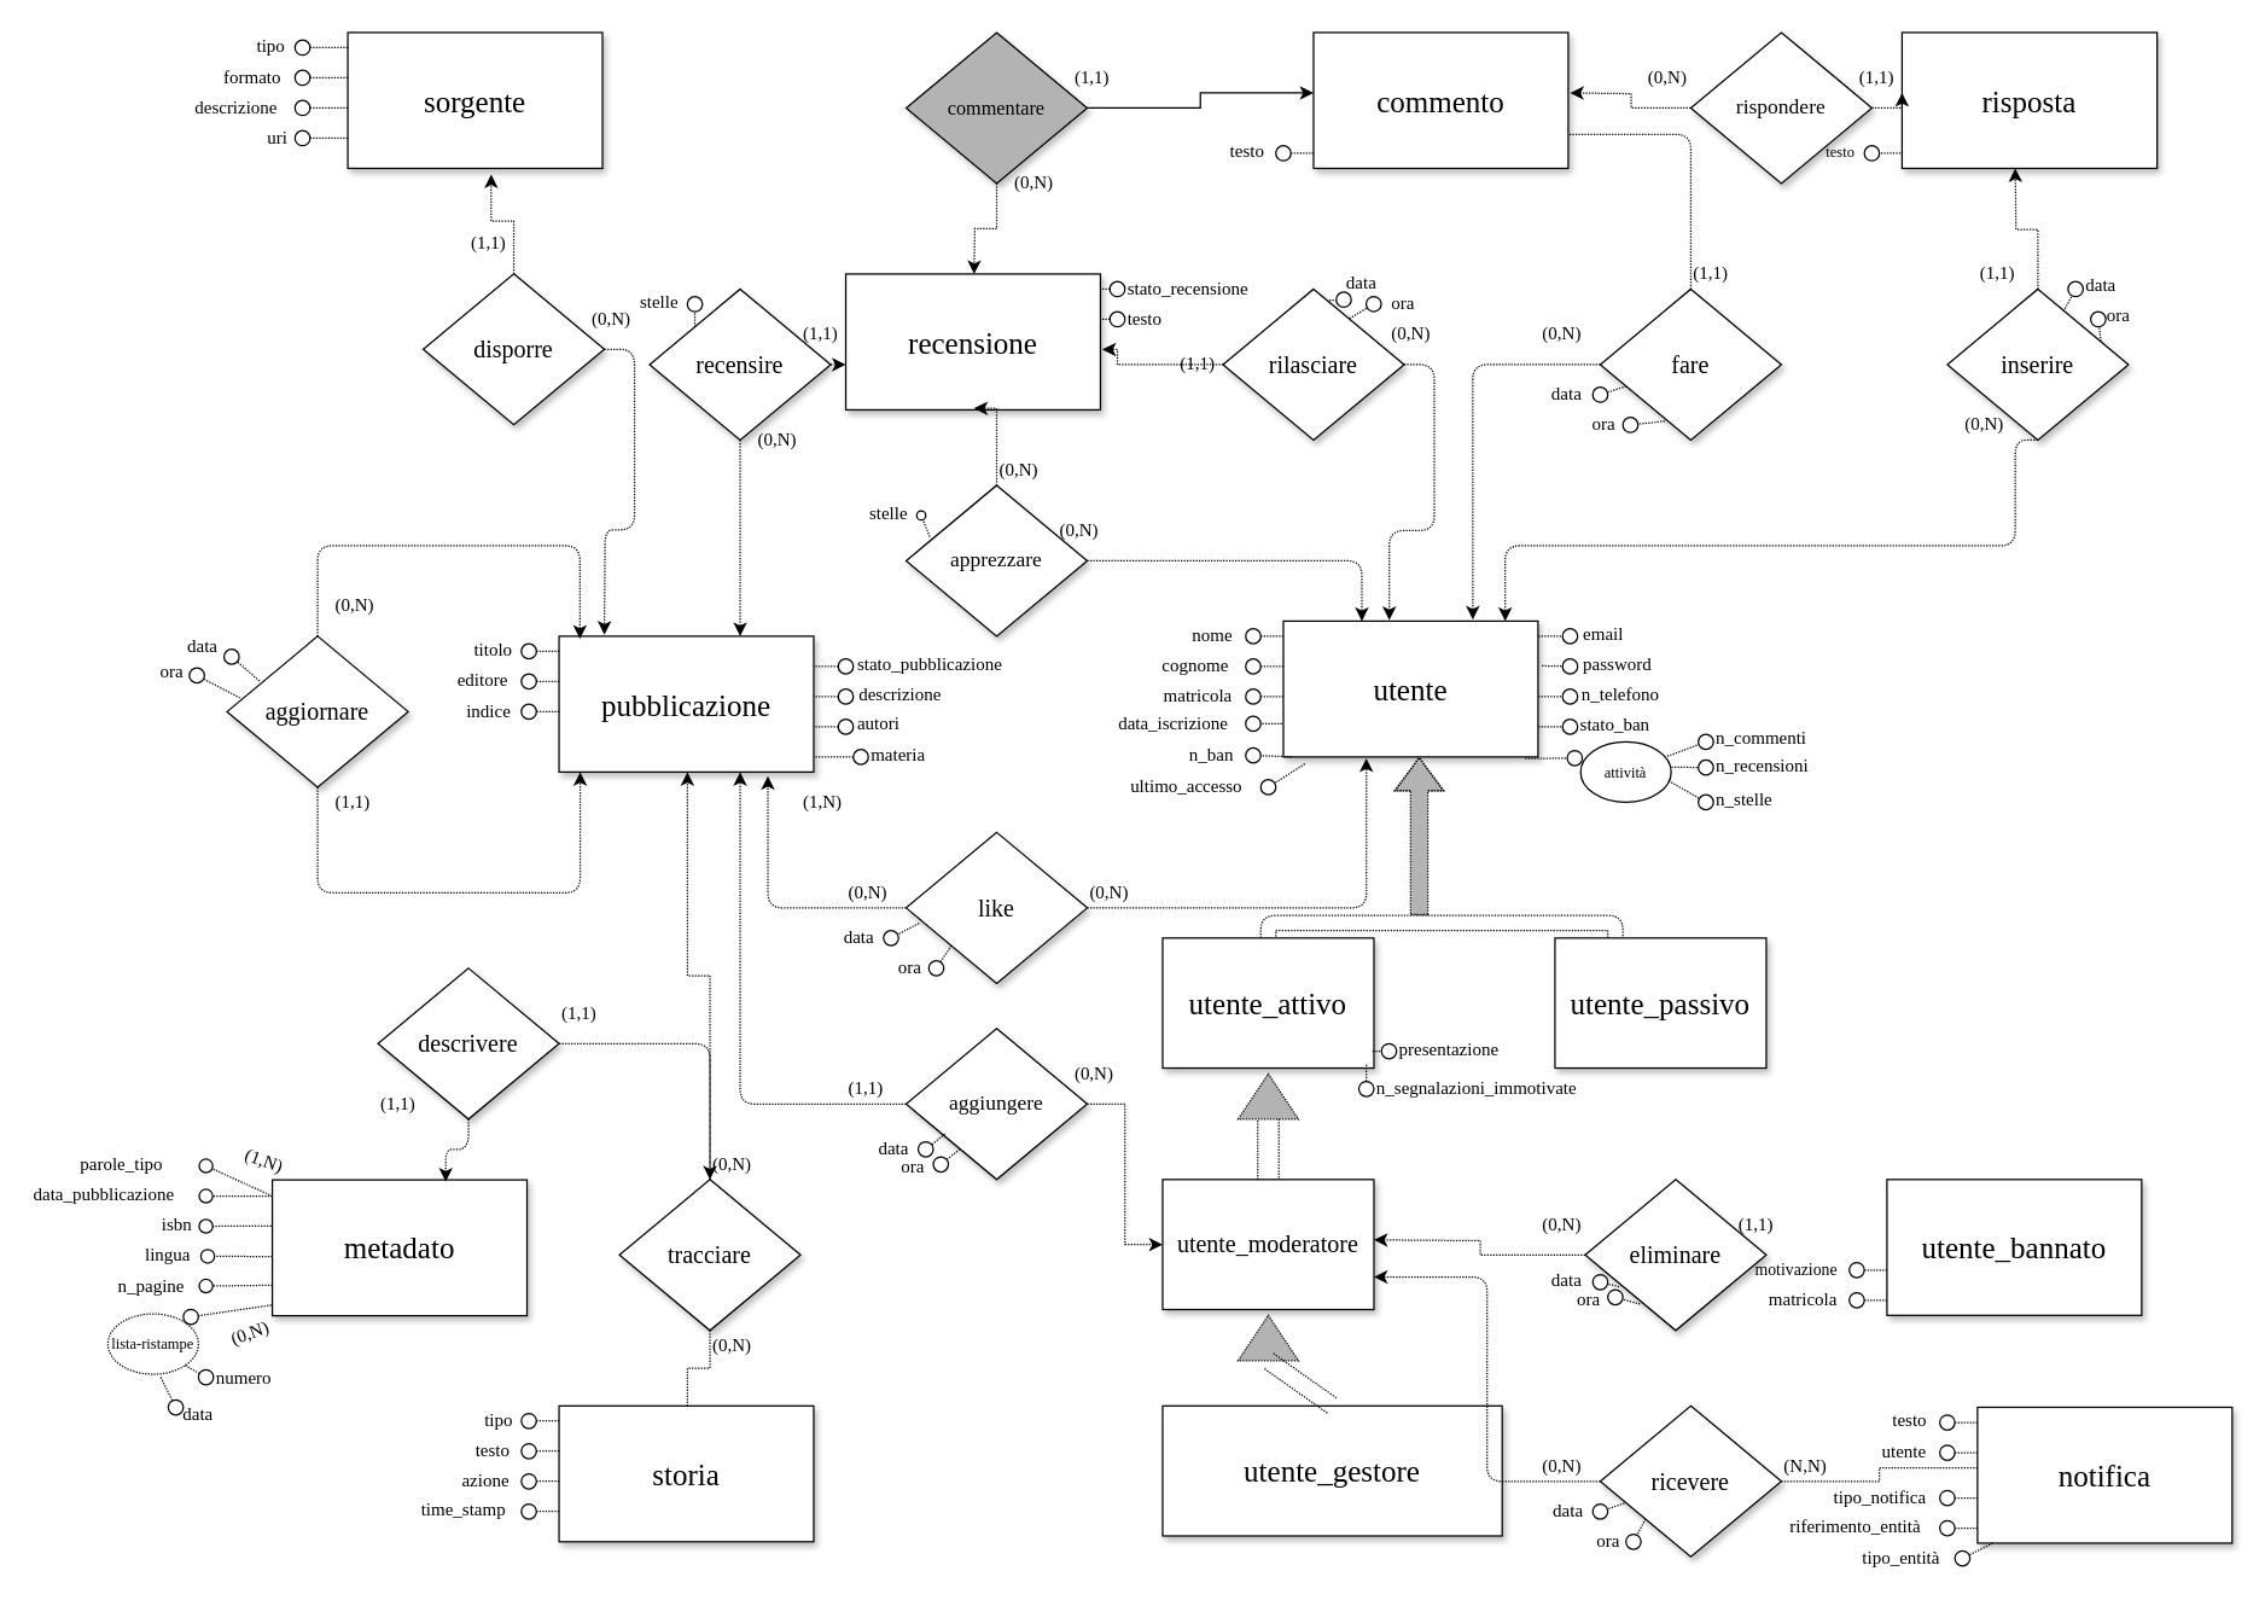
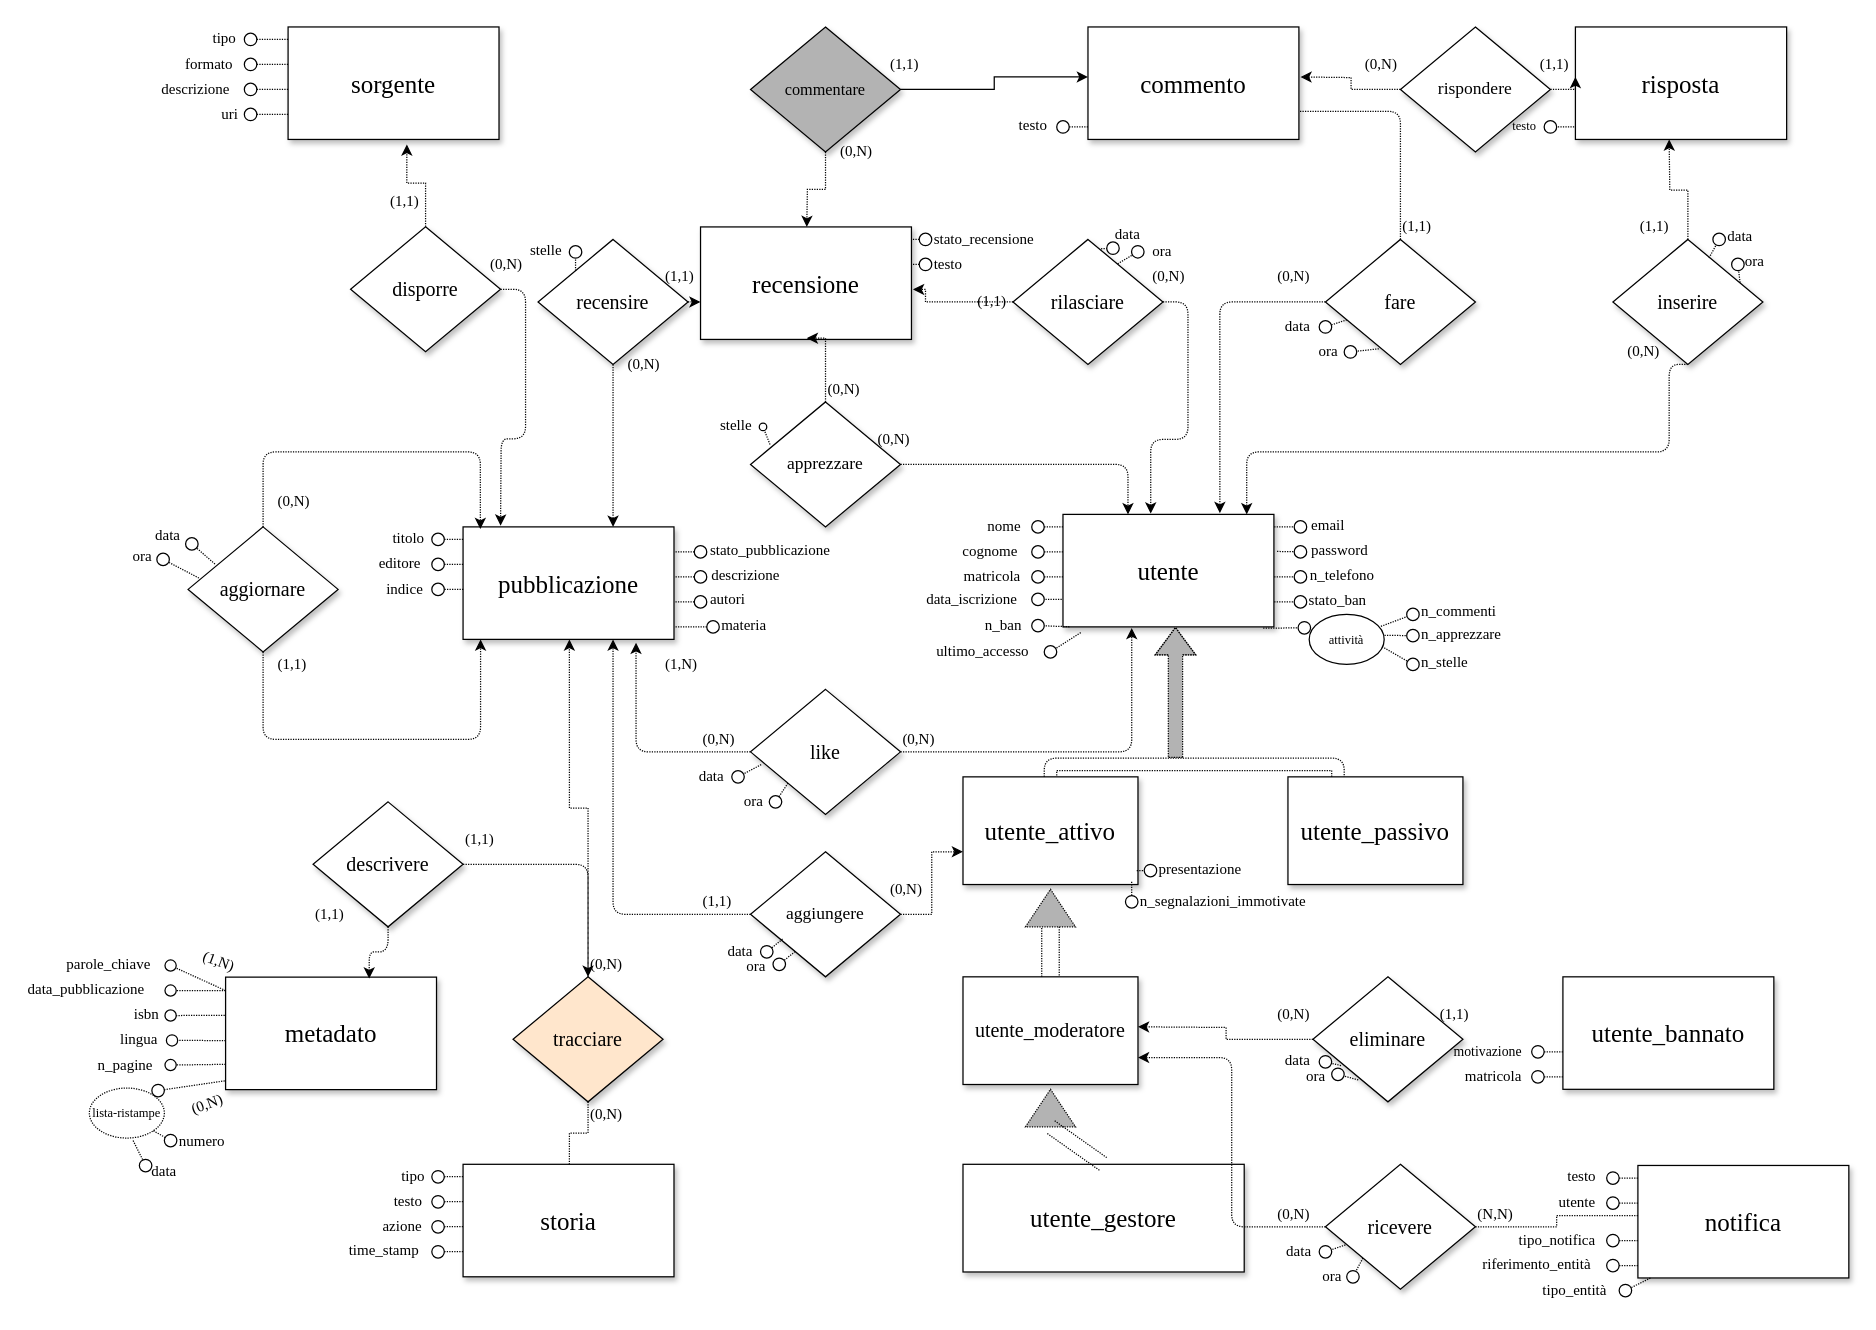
- <mxCell id="103" value="n_recensioni" style="text;html=1;resizable=0;points=[];autosize=1;align=left;verticalAlign=top;spacingTop=-4;fontFamily=Avenir Next;dashed=1;dashPattern=1 1;fontColor=#000000;" parent="1" vertex="1"><mxGeometry x="1135" y="497" width="80" height="20" as="geometry" /></mxCell>
+ <mxCell id="103" value="n_apprezzare" style="text;html=1;resizable=0;points=[];autosize=1;align=left;verticalAlign=top;spacingTop=-4;fontFamily=Avenir Next;dashed=1;dashPattern=1 1;fontColor=#000000;" parent="1" vertex="1"><mxGeometry x="1135" y="497" width="80" height="20" as="geometry" /></mxCell>
- <mxCell id="63" value="parole_tipo" style="text;html=1;resizable=0;points=[];autosize=1;align=left;verticalAlign=top;spacingTop=-4;fontFamily=Avenir Next;dashed=1;dashPattern=1 1;fontColor=#000000;" parent="1" vertex="1"><mxGeometry x="51" y="761" width="90" height="20" as="geometry" /></mxCell>
+ <mxCell id="63" value="parole_chiave" style="text;html=1;resizable=0;points=[];autosize=1;align=left;verticalAlign=top;spacingTop=-4;fontFamily=Avenir Next;dashed=1;dashPattern=1 1;fontColor=#000000;" parent="1" vertex="1"><mxGeometry x="51" y="761" width="90" height="20" as="geometry" /></mxCell>
- <mxCell id="39" style="edgeStyle=orthogonalEdgeStyle;rounded=0;orthogonalLoop=1;jettySize=auto;html=1;exitX=1;exitY=0.5;exitDx=0;exitDy=0;fontFamily=Avenir Next;dashed=1;dashPattern=1 1;fontColor=#000000;" parent="1" source="41" target="9" edge="1"><mxGeometry relative="1" as="geometry"><mxPoint x="760" y="681" as="targetPoint" /></mxGeometry></mxCell>
+ <mxCell id="39" style="edgeStyle=orthogonalEdgeStyle;rounded=0;orthogonalLoop=1;jettySize=auto;html=1;exitX=1;exitY=0.5;exitDx=0;exitDy=0;entryX=0;entryY=0.696;entryDx=0;entryDy=0;entryPerimeter=0;fontFamily=Avenir Next;dashed=1;dashPattern=1 1;fontColor=#000000;" parent="1" source="41" target="8" edge="1"><mxGeometry relative="1" as="geometry"><mxPoint x="760" y="681" as="targetPoint" /></mxGeometry></mxCell>
- <mxCell id="29" value="&lt;font style=&quot;font-size: 16px&quot;&gt;tracciare&lt;/font&gt;" style="rhombus;whiteSpace=wrap;html=1;shadow=1;fontFamily=Avenir Next;fontColor=#000000;" parent="1" vertex="1"><mxGeometry x="410" y="781" width="120" height="100" as="geometry" /></mxCell>
+ <mxCell id="29" value="&lt;font style=&quot;font-size: 16px&quot;&gt;tracciare&lt;/font&gt;" style="rhombus;whiteSpace=wrap;html=1;shadow=1;fontFamily=Avenir Next;fontColor=#000000;fillColor=#ffe6cc;" parent="1" vertex="1"><mxGeometry x="410" y="781" width="120" height="100" as="geometry" /></mxCell>
